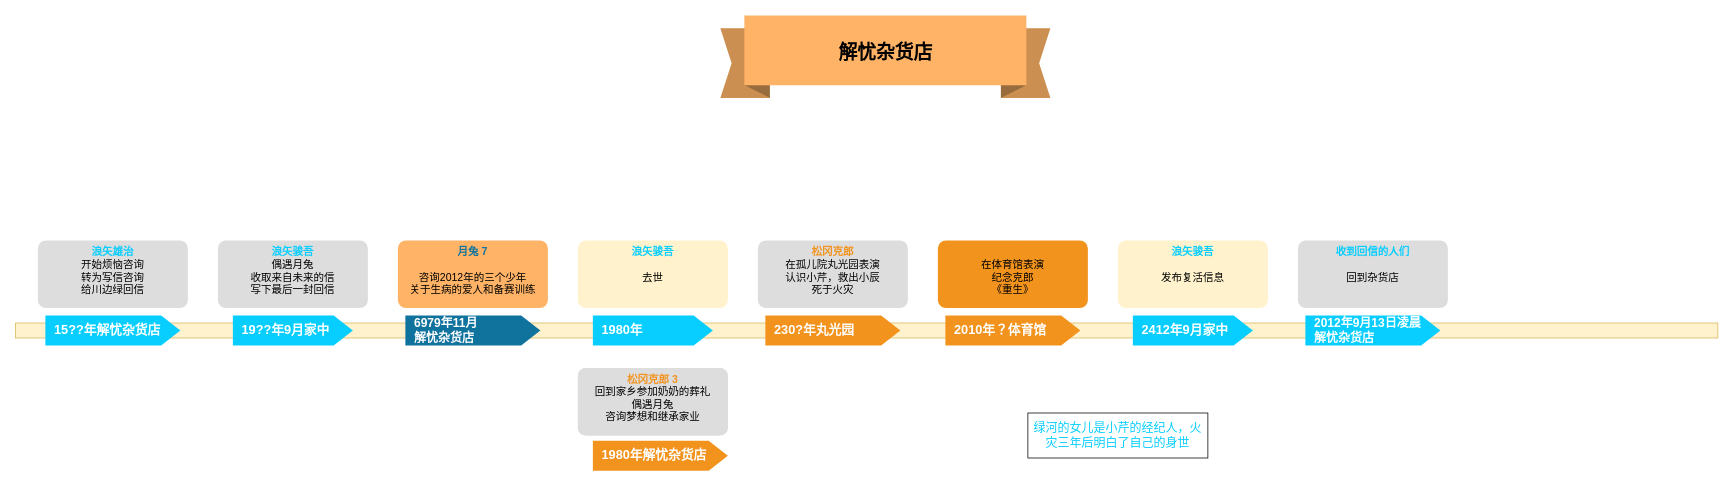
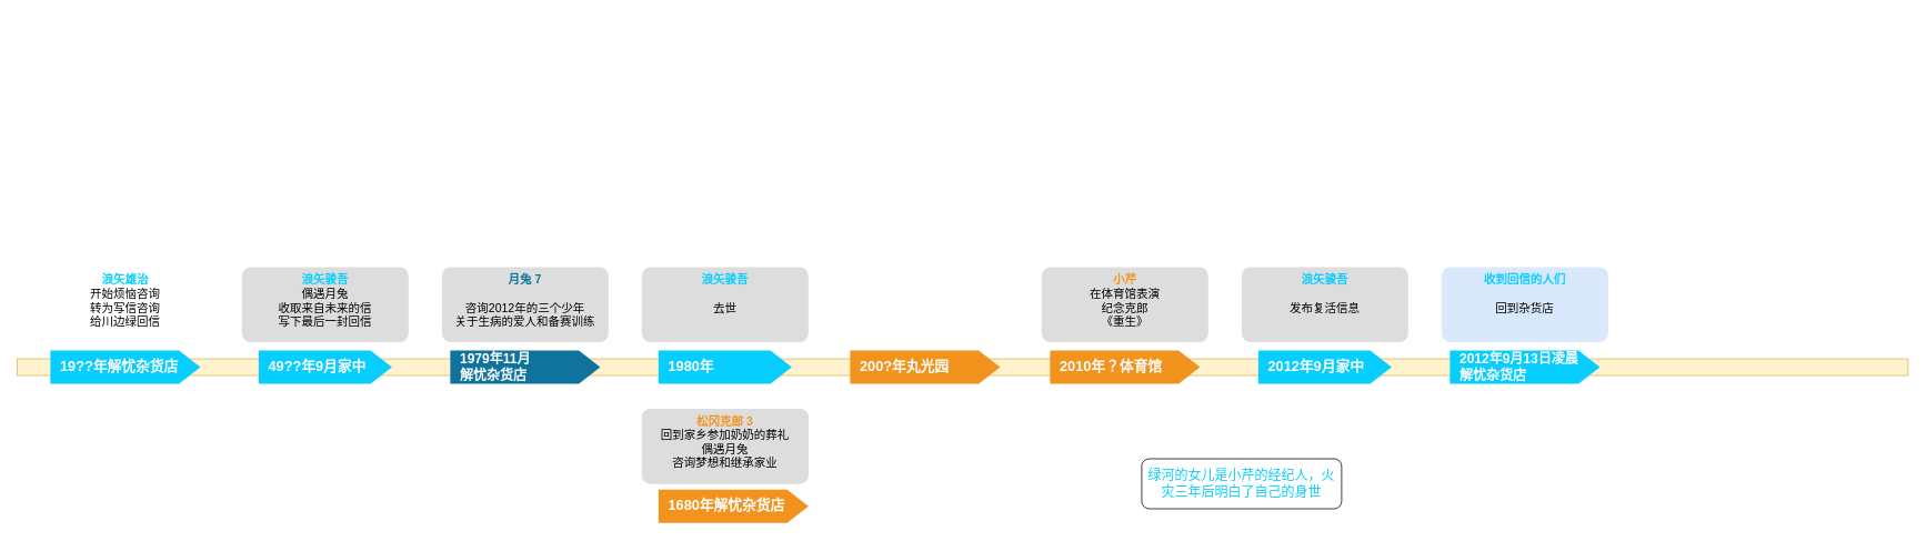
- <mxCell id="32" value="解忧杂货店" style="html=1;shape=mxgraph.infographic.banner;dx=32;dy=17;notch=15;fillColor=#FFB366;strokeColor=none;align=center;verticalAlign=middle;fontColor=#000000;fontSize=25;fontStyle=1;spacingBottom=15;rounded=1;fontFamily=Helvetica;" parent="1" vertex="1"><mxGeometry x="960" y="20" width="440" height="110" as="geometry" /></mxCell>
- <mxCell id="16" value="&lt;font style=&quot;font-size: 14px;&quot;&gt;&lt;b style=&quot;&quot;&gt;&lt;font color=&quot;#08ceff&quot;&gt;浪矢雄治&lt;/font&gt;&lt;br&gt;&lt;/b&gt;开始烦恼咨询&lt;br&gt;转为写信咨询&lt;br&gt;给川边绿回信&lt;br style=&quot;font-size: 14px;&quot;&gt;&lt;/font&gt;" style="rounded=1;strokeColor=none;fillColor=#DDDDDD;align=center;arcSize=12;verticalAlign=top;whiteSpace=wrap;html=1;fontSize=14;fontFamily=Helvetica;fontColor=default;" parent="14" vertex="1"><mxGeometry width="200" height="90" as="geometry" /></mxCell>
+ <mxCell id="16" value="&lt;font style=&quot;font-size: 14px;&quot;&gt;&lt;b style=&quot;&quot;&gt;&lt;font color=&quot;#08ceff&quot;&gt;浪矢雄治&lt;/font&gt;&lt;br&gt;&lt;/b&gt;开始烦恼咨询&lt;br&gt;转为写信咨询&lt;br&gt;给川边绿回信&lt;br style=&quot;font-size: 14px;&quot;&gt;&lt;/font&gt;" style="rounded=1;strokeColor=none;fillColor=#ffffff;align=center;arcSize=12;verticalAlign=top;whiteSpace=wrap;html=1;fontSize=14;fontFamily=Helvetica;fontColor=default;" parent="14" vertex="1"><mxGeometry width="200" height="90" as="geometry" /></mxCell>
- <mxCell id="22" value="&lt;font style=&quot;font-size: 14px;&quot;&gt;&lt;font style=&quot;font-size: 14px;&quot; color=&quot;#10739E&quot;&gt;&lt;b style=&quot;font-size: 14px;&quot;&gt;月兔 7&lt;br&gt;&lt;/b&gt;&lt;/font&gt;&lt;br style=&quot;font-size: 14px;&quot;&gt;咨询2012年的三个少年&lt;br&gt;关于生病的爱人和备赛训练&lt;br style=&quot;font-size: 14px;&quot;&gt;&lt;/font&gt;" style="rounded=1;strokeColor=none;fillColor=#ffb366;align=center;arcSize=12;verticalAlign=top;whiteSpace=wrap;html=1;fontSize=14;fontFamily=Helvetica;fontColor=default;" parent="20" vertex="1"><mxGeometry width="200" height="90" as="geometry" /></mxCell>
+ <mxCell id="22" value="&lt;font style=&quot;font-size: 14px;&quot;&gt;&lt;font style=&quot;font-size: 14px;&quot; color=&quot;#10739E&quot;&gt;&lt;b style=&quot;font-size: 14px;&quot;&gt;月兔 7&lt;br&gt;&lt;/b&gt;&lt;/font&gt;&lt;br style=&quot;font-size: 14px;&quot;&gt;咨询2012年的三个少年&lt;br&gt;关于生病的爱人和备赛训练&lt;br style=&quot;font-size: 14px;&quot;&gt;&lt;/font&gt;" style="rounded=1;strokeColor=none;fillColor=#DDDDDD;align=center;arcSize=12;verticalAlign=top;whiteSpace=wrap;html=1;fontSize=14;fontFamily=Helvetica;fontColor=default;" parent="20" vertex="1"><mxGeometry width="200" height="90" as="geometry" /></mxCell>
- <mxCell id="25" value="&lt;font style=&quot;font-size: 14px;&quot;&gt;&lt;b style=&quot;&quot;&gt;&lt;font color=&quot;#08ceff&quot;&gt;浪矢骏吾&lt;br&gt;&lt;/font&gt;&lt;br&gt;&lt;/b&gt;去世&lt;br&gt;&lt;br style=&quot;font-size: 14px;&quot;&gt;&lt;/font&gt;" style="rounded=1;strokeColor=none;fillColor=#fff2cc;align=center;arcSize=12;verticalAlign=top;whiteSpace=wrap;html=1;fontSize=14;fontFamily=Helvetica;fontColor=default;" parent="23" vertex="1"><mxGeometry width="200" height="90" as="geometry" /></mxCell>
+ <mxCell id="25" value="&lt;font style=&quot;font-size: 14px;&quot;&gt;&lt;b style=&quot;&quot;&gt;&lt;font color=&quot;#08ceff&quot;&gt;浪矢骏吾&lt;br&gt;&lt;/font&gt;&lt;br&gt;&lt;/b&gt;去世&lt;br&gt;&lt;br style=&quot;font-size: 14px;&quot;&gt;&lt;/font&gt;" style="rounded=1;strokeColor=none;fillColor=#DDDDDD;align=center;arcSize=12;verticalAlign=top;whiteSpace=wrap;html=1;fontSize=14;fontFamily=Helvetica;fontColor=default;" parent="23" vertex="1"><mxGeometry width="200" height="90" as="geometry" /></mxCell>
- <mxCell id="5" value="&lt;font style=&quot;font-size: 14px;&quot;&gt;&lt;span style=&quot;font-weight: 700;&quot;&gt;&lt;font color=&quot;#f2931e&quot;&gt;松冈克郎&lt;/font&gt;&lt;/span&gt;&lt;br style=&quot;font-size: 14px;&quot;&gt;在孤儿院丸光园表演&lt;br&gt;认识小芹，救出小辰&lt;br&gt;死于火灾&lt;br style=&quot;font-size: 14px;&quot;&gt;&lt;/font&gt;" style="rounded=1;strokeColor=none;fillColor=#DDDDDD;align=center;arcSize=12;verticalAlign=top;whiteSpace=wrap;html=1;fontSize=14;fontFamily=Helvetica;fontColor=default;" parent="3" vertex="1"><mxGeometry width="200" height="90" as="geometry" /></mxCell>
- <mxCell id="8" value="&lt;font style=&quot;font-size: 14px;&quot;&gt;&lt;span style=&quot;font-weight: 700;&quot;&gt;&lt;font color=&quot;#f2931e&quot;&gt;小芹&lt;/font&gt;&lt;/span&gt;&lt;br style=&quot;font-size: 14px;&quot;&gt;在体育馆表演&lt;br&gt;纪念克郎&lt;br&gt;《重生》&lt;br style=&quot;font-size: 14px;&quot;&gt;&lt;/font&gt;" style="rounded=1;strokeColor=none;fillColor=#f2931e;align=center;arcSize=12;verticalAlign=top;whiteSpace=wrap;html=1;fontSize=14;fontFamily=Helvetica;fontColor=default;" parent="6" vertex="1"><mxGeometry width="200" height="90" as="geometry" /></mxCell>
+ <mxCell id="8" value="&lt;font style=&quot;font-size: 14px;&quot;&gt;&lt;span style=&quot;font-weight: 700;&quot;&gt;&lt;font color=&quot;#f2931e&quot;&gt;小芹&lt;/font&gt;&lt;/span&gt;&lt;br style=&quot;font-size: 14px;&quot;&gt;在体育馆表演&lt;br&gt;纪念克郎&lt;br&gt;《重生》&lt;br style=&quot;font-size: 14px;&quot;&gt;&lt;/font&gt;" style="rounded=1;strokeColor=none;fillColor=#DDDDDD;align=center;arcSize=12;verticalAlign=top;whiteSpace=wrap;html=1;fontSize=14;fontFamily=Helvetica;fontColor=default;" parent="6" vertex="1"><mxGeometry width="200" height="90" as="geometry" /></mxCell>
- <mxCell id="28" value="&lt;font style=&quot;font-size: 14px;&quot;&gt;&lt;b style=&quot;&quot;&gt;&lt;font color=&quot;#08ceff&quot;&gt;浪矢骏吾&lt;br&gt;&lt;/font&gt;&lt;br&gt;&lt;/b&gt;发布复活信息&lt;br&gt;&lt;br style=&quot;font-size: 14px;&quot;&gt;&lt;/font&gt;" style="rounded=1;strokeColor=none;fillColor=#fff2cc;align=center;arcSize=12;verticalAlign=top;whiteSpace=wrap;html=1;fontSize=14;fontFamily=Helvetica;fontColor=default;" parent="26" vertex="1"><mxGeometry width="200" height="90" as="geometry" /></mxCell>
+ <mxCell id="28" value="&lt;font style=&quot;font-size: 14px;&quot;&gt;&lt;b style=&quot;&quot;&gt;&lt;font color=&quot;#08ceff&quot;&gt;浪矢骏吾&lt;br&gt;&lt;/font&gt;&lt;br&gt;&lt;/b&gt;发布复活信息&lt;br&gt;&lt;br style=&quot;font-size: 14px;&quot;&gt;&lt;/font&gt;" style="rounded=1;strokeColor=none;fillColor=#DDDDDD;align=center;arcSize=12;verticalAlign=top;whiteSpace=wrap;html=1;fontSize=14;fontFamily=Helvetica;fontColor=default;" parent="26" vertex="1"><mxGeometry width="200" height="90" as="geometry" /></mxCell>
- <mxCell id="11" value="&lt;font style=&quot;font-size: 14px;&quot;&gt;&lt;b style=&quot;&quot;&gt;&lt;font color=&quot;#08ceff&quot;&gt;收到回信的人们&lt;/font&gt;&lt;br&gt;&lt;/b&gt;&lt;br&gt;回到杂货店&lt;br style=&quot;font-size: 14px;&quot;&gt;&lt;/font&gt;" style="rounded=1;strokeColor=none;fillColor=#DDDDDD;align=center;arcSize=12;verticalAlign=top;whiteSpace=wrap;html=1;fontSize=14;fontFamily=Helvetica;fontColor=default;" parent="9" vertex="1"><mxGeometry width="200" height="90" as="geometry" /></mxCell>
+ <mxCell id="11" value="&lt;font style=&quot;font-size: 14px;&quot;&gt;&lt;b style=&quot;&quot;&gt;&lt;font color=&quot;#08ceff&quot;&gt;收到回信的人们&lt;/font&gt;&lt;br&gt;&lt;/b&gt;&lt;br&gt;回到杂货店&lt;br style=&quot;font-size: 14px;&quot;&gt;&lt;/font&gt;" style="rounded=1;strokeColor=none;fillColor=#dae8fc;align=center;arcSize=12;verticalAlign=top;whiteSpace=wrap;html=1;fontSize=14;fontFamily=Helvetica;fontColor=default;" parent="9" vertex="1"><mxGeometry width="200" height="90" as="geometry" /></mxCell>
- <mxCell id="15" value="15??年解忧杂货店" style="shape=mxgraph.infographic.ribbonSimple;notch1=0;notch2=25.6;notch=0;html=1;fillColor=#08CEFF;strokeColor=none;shadow=0;fontSize=17;fontColor=#FFFFFF;align=left;spacingLeft=10;fontStyle=1;rounded=1;fontFamily=Helvetica;" parent="14" vertex="1"><mxGeometry x="10" y="100" width="180" height="40" as="geometry" /></mxCell>
+ <mxCell id="15" value="19??年解忧杂货店" style="shape=mxgraph.infographic.ribbonSimple;notch1=0;notch2=25.6;notch=0;html=1;fillColor=#08CEFF;strokeColor=none;shadow=0;fontSize=17;fontColor=#FFFFFF;align=left;spacingLeft=10;fontStyle=1;rounded=1;fontFamily=Helvetica;" parent="14" vertex="1"><mxGeometry x="10" y="100" width="180" height="40" as="geometry" /></mxCell>
- <mxCell id="18" value="19??年9月家中" style="shape=mxgraph.infographic.ribbonSimple;notch1=0;notch2=25.6;notch=0;html=1;fillColor=#08CEFF;strokeColor=none;shadow=0;fontSize=17;fontColor=#FFFFFF;align=left;spacingLeft=10;fontStyle=1;rounded=1;fontFamily=Helvetica;" parent="17" vertex="1"><mxGeometry x="20" y="100" width="160" height="40" as="geometry" /></mxCell>
+ <mxCell id="18" value="49??年9月家中" style="shape=mxgraph.infographic.ribbonSimple;notch1=0;notch2=25.6;notch=0;html=1;fillColor=#08CEFF;strokeColor=none;shadow=0;fontSize=17;fontColor=#FFFFFF;align=left;spacingLeft=10;fontStyle=1;rounded=1;fontFamily=Helvetica;" parent="17" vertex="1"><mxGeometry x="20" y="100" width="160" height="40" as="geometry" /></mxCell>
- <mxCell id="21" value="6979年11月&lt;br style=&quot;font-size: 16px;&quot;&gt;解忧杂货店" style="shape=mxgraph.infographic.ribbonSimple;notch1=0;notch2=25.6;notch=0;html=1;fillColor=#10739E;strokeColor=none;shadow=0;fontSize=16;fontColor=#FFFFFF;align=left;spacingLeft=10;fontStyle=1;rounded=1;fontFamily=Helvetica;" parent="20" vertex="1"><mxGeometry x="10" y="100" width="180" height="40" as="geometry" /></mxCell>
+ <mxCell id="21" value="1979年11月&lt;br style=&quot;font-size: 16px;&quot;&gt;解忧杂货店" style="shape=mxgraph.infographic.ribbonSimple;notch1=0;notch2=25.6;notch=0;html=1;fillColor=#10739E;strokeColor=none;shadow=0;fontSize=16;fontColor=#FFFFFF;align=left;spacingLeft=10;fontStyle=1;rounded=1;fontFamily=Helvetica;" parent="20" vertex="1"><mxGeometry x="10" y="100" width="180" height="40" as="geometry" /></mxCell>
- <mxCell id="4" value="230?年丸光园" style="shape=mxgraph.infographic.ribbonSimple;notch1=0;notch2=25.6;notch=0;html=1;fillColor=#F2931E;strokeColor=none;shadow=0;fontSize=17;fontColor=#FFFFFF;align=left;spacingLeft=10;fontStyle=1;rounded=1;fontFamily=Helvetica;" parent="3" vertex="1"><mxGeometry x="10" y="100" width="180" height="40" as="geometry" /></mxCell>
+ <mxCell id="4" value="200?年丸光园" style="shape=mxgraph.infographic.ribbonSimple;notch1=0;notch2=25.6;notch=0;html=1;fillColor=#F2931E;strokeColor=none;shadow=0;fontSize=17;fontColor=#FFFFFF;align=left;spacingLeft=10;fontStyle=1;rounded=1;fontFamily=Helvetica;" parent="3" vertex="1"><mxGeometry x="10" y="100" width="180" height="40" as="geometry" /></mxCell>
- <mxCell id="27" value="2412年9月家中" style="shape=mxgraph.infographic.ribbonSimple;notch1=0;notch2=25.6;notch=0;html=1;fillColor=#08CEFF;strokeColor=none;shadow=0;fontSize=17;fontColor=#FFFFFF;align=left;spacingLeft=10;fontStyle=1;rounded=1;fontFamily=Helvetica;" parent="26" vertex="1"><mxGeometry x="20" y="100" width="160" height="40" as="geometry" /></mxCell>
+ <mxCell id="27" value="2012年9月家中" style="shape=mxgraph.infographic.ribbonSimple;notch1=0;notch2=25.6;notch=0;html=1;fillColor=#08CEFF;strokeColor=none;shadow=0;fontSize=17;fontColor=#FFFFFF;align=left;spacingLeft=10;fontStyle=1;rounded=1;fontFamily=Helvetica;" parent="26" vertex="1"><mxGeometry x="20" y="100" width="160" height="40" as="geometry" /></mxCell>
- <mxCell id="12" value="绿河的女儿是小芹的经纪人，火灾三年后明白了自己的身世" style="whiteSpace=wrap;html=1;strokeColor=default;fontFamily=Helvetica;fontSize=16;fontColor=#08CEFF;fillColor=default;rounded=0;" parent="1" vertex="1"><mxGeometry x="1370" y="550" width="240" height="60" as="geometry" /></mxCell>
+ <mxCell id="12" value="绿河的女儿是小芹的经纪人，火灾三年后明白了自己的身世" style="rounded=1;whiteSpace=wrap;html=1;strokeColor=default;fontFamily=Helvetica;fontSize=16;fontColor=#08CEFF;fillColor=default;" parent="1" vertex="1"><mxGeometry x="1370" y="550" width="240" height="60" as="geometry" /></mxCell>
- <mxCell id="30" value="1980年解忧杂货店" style="shape=mxgraph.infographic.ribbonSimple;notch1=0;notch2=25.6;notch=0;html=1;fillColor=#F2931E;strokeColor=none;shadow=0;fontSize=17;fontColor=#FFFFFF;align=left;spacingLeft=10;fontStyle=1;rounded=1;fontFamily=Helvetica;" parent="29" vertex="1"><mxGeometry x="20" y="97" width="180" height="40" as="geometry" /></mxCell>
+ <mxCell id="30" value="1680年解忧杂货店" style="shape=mxgraph.infographic.ribbonSimple;notch1=0;notch2=25.6;notch=0;html=1;fillColor=#F2931E;strokeColor=none;shadow=0;fontSize=17;fontColor=#FFFFFF;align=left;spacingLeft=10;fontStyle=1;rounded=1;fontFamily=Helvetica;" parent="29" vertex="1"><mxGeometry x="20" y="97" width="180" height="40" as="geometry" /></mxCell>
